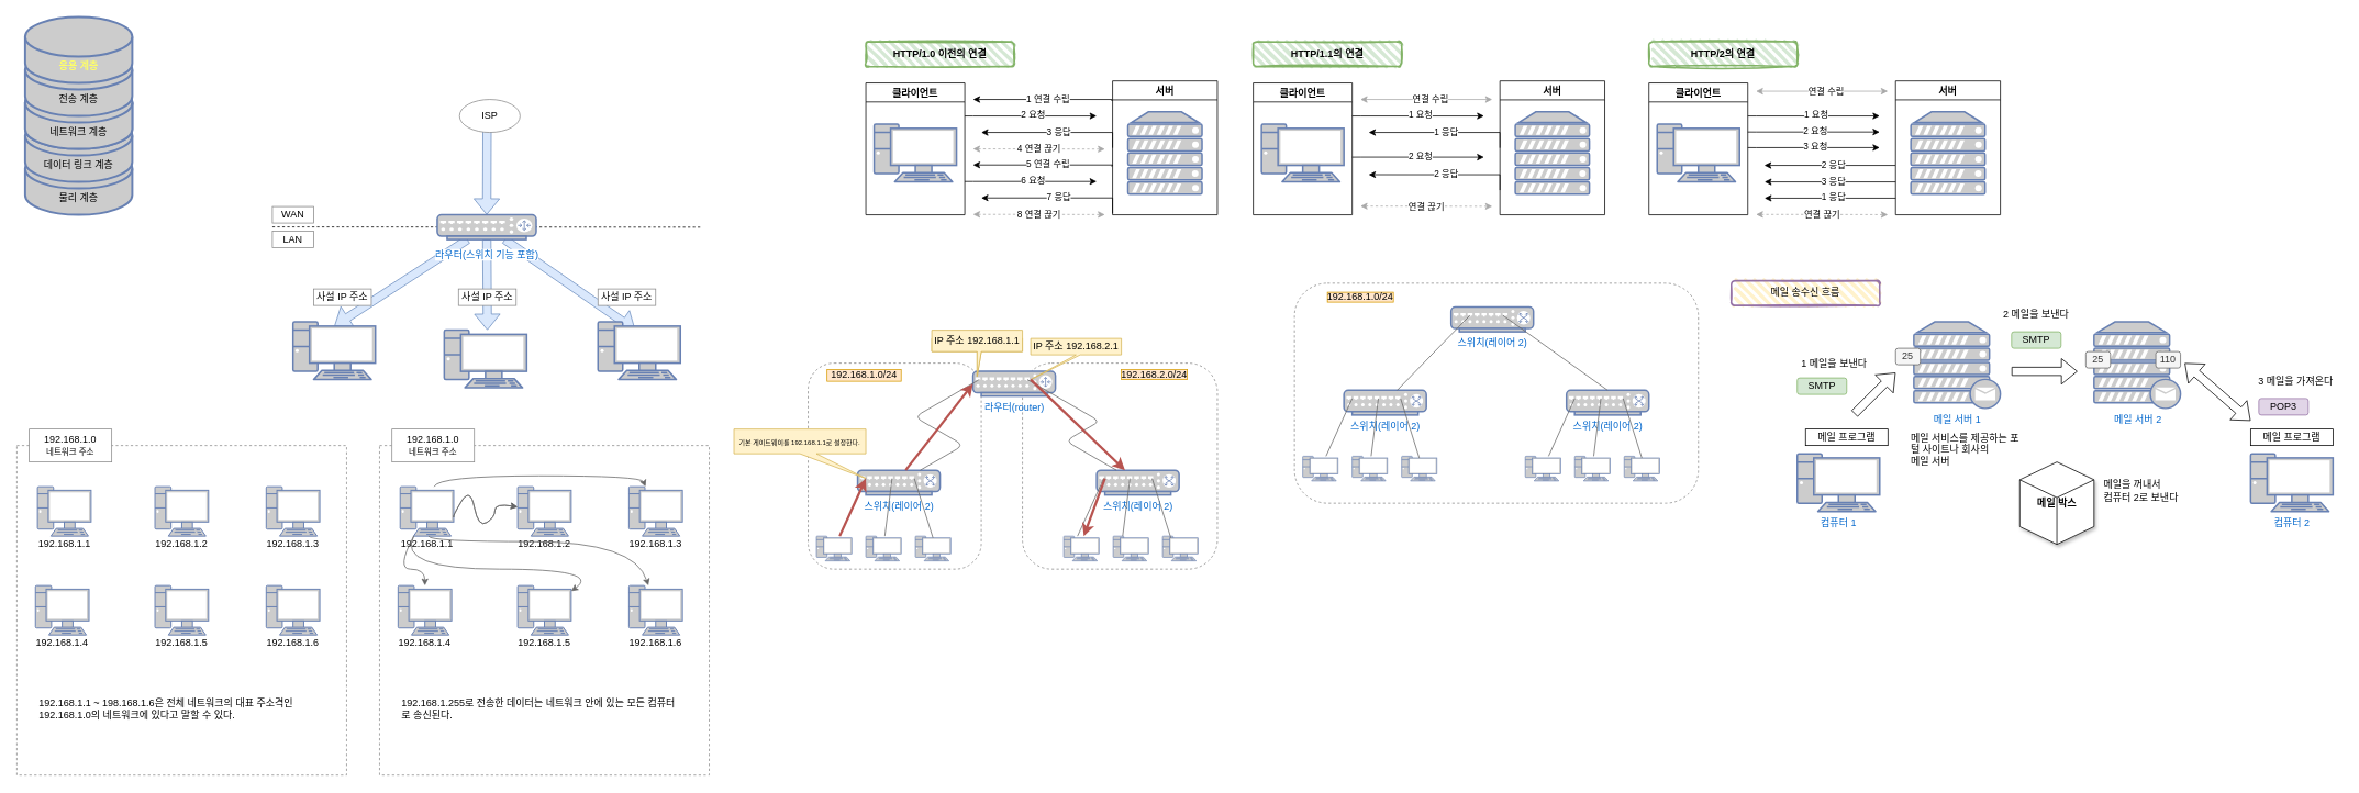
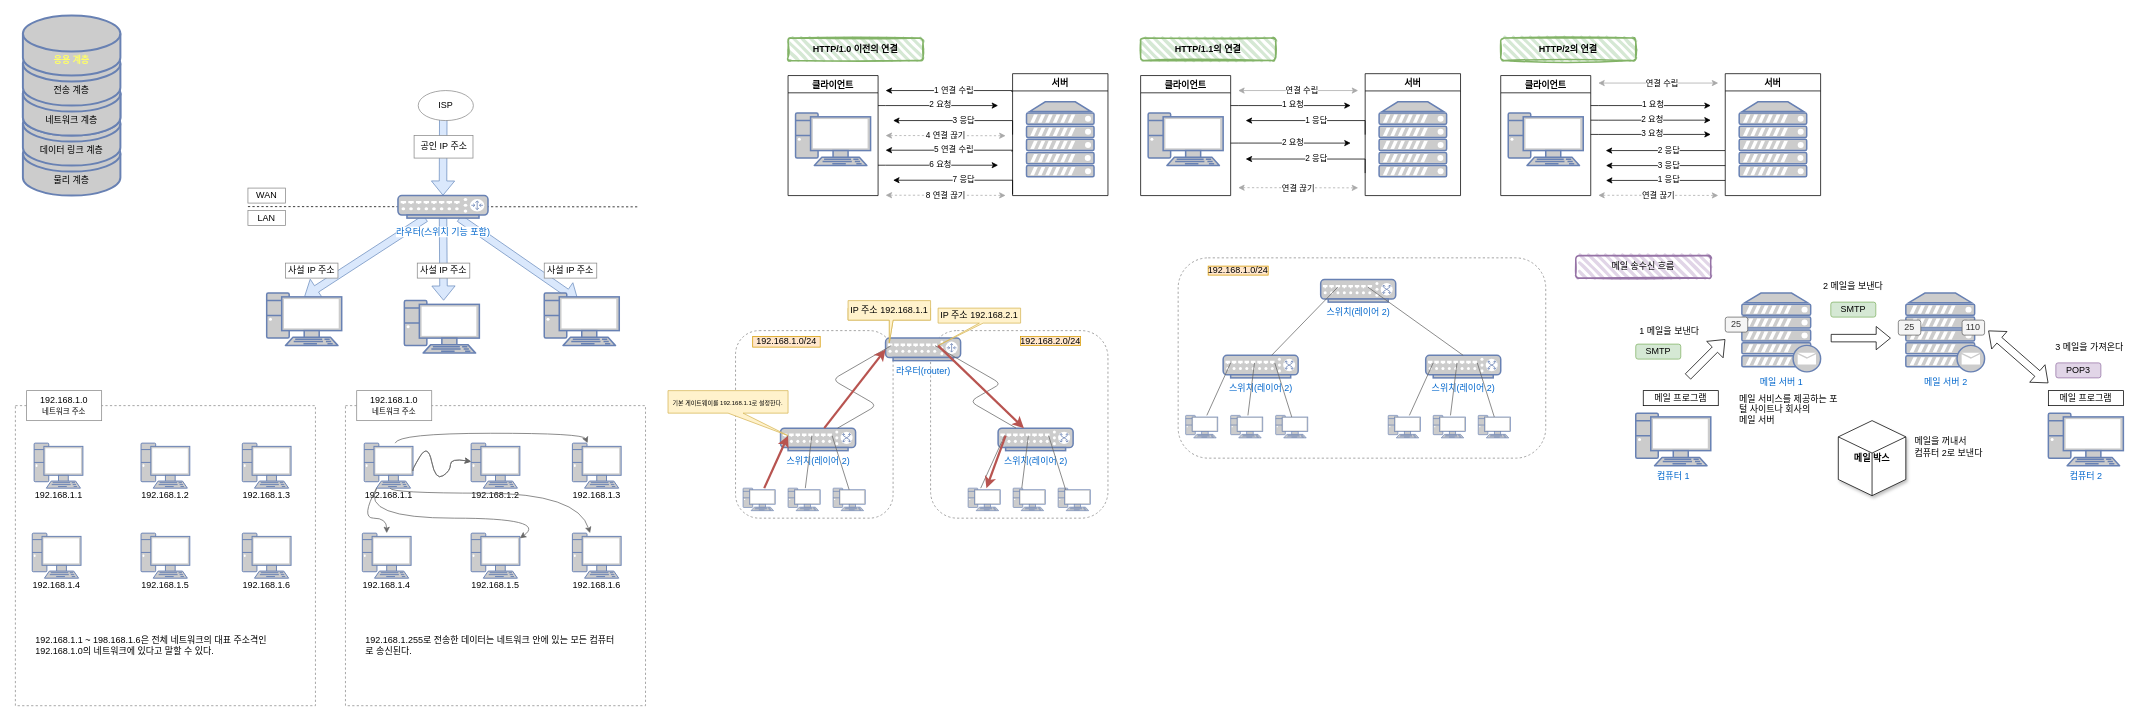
+ <mxCell id="24" value="공인 IP 주소" style="rounded=0;whiteSpace=wrap;html=1;strokeColor=#8A8A8A;strokeWidth=1;fillColor=#ffffff;gradientColor=none;" parent="1" vertex="1"><mxGeometry x="551.5" y="180" width="78.5" height="30" as="geometry" /></mxCell>
- <mxCell id="166" value="메일 송수신 흐름" style="rounded=1;whiteSpace=wrap;html=1;strokeWidth=2;fillWeight=4;hachureGap=8;hachureAngle=45;fillColor=#fff2cc;sketch=1;strokeColor=#9673a6;" vertex="1" parent="1"><mxGeometry x="2100" y="340" width="180" height="30" as="geometry" /></mxCell>
+ <mxCell id="166" value="메일 송수신 흐름" style="rounded=1;whiteSpace=wrap;html=1;strokeWidth=2;fillWeight=4;hachureGap=8;hachureAngle=45;fillColor=#e1d5e7;sketch=1;strokeColor=#9673a6;" vertex="1" parent="1"><mxGeometry x="2100" y="340" width="180" height="30" as="geometry" /></mxCell>
